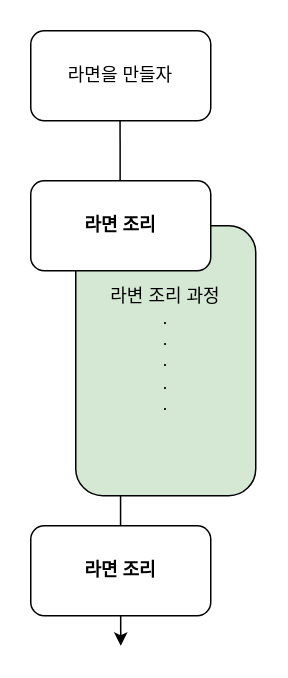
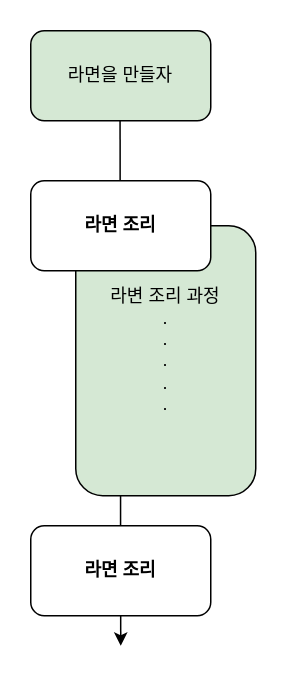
- <mxCell id="3" value="라면을 만들자" style="rounded=1;whiteSpace=wrap;html=1;" vertex="1" parent="1"><mxGeometry x="20" y="20" width="120" height="60" as="geometry" /></mxCell>
+ <mxCell id="3" value="라면을 만들자" style="rounded=1;whiteSpace=wrap;html=1;fillColor=#d5e8d4;" vertex="1" parent="1"><mxGeometry x="20" y="20" width="120" height="60" as="geometry" /></mxCell>
